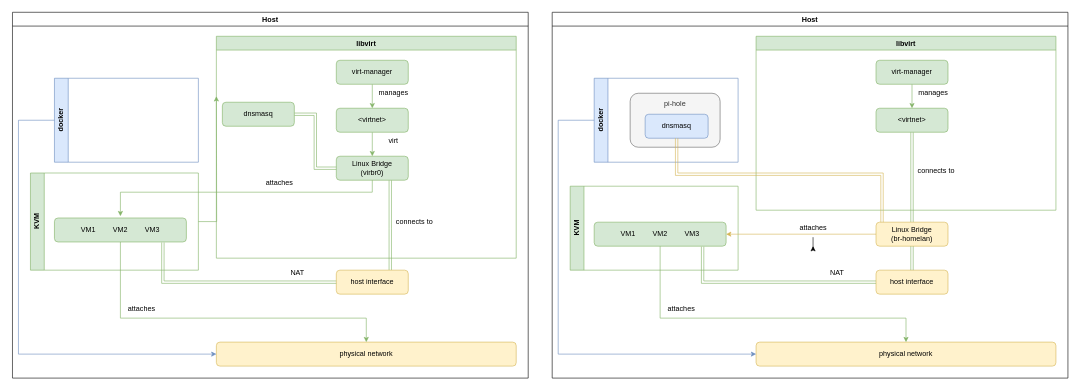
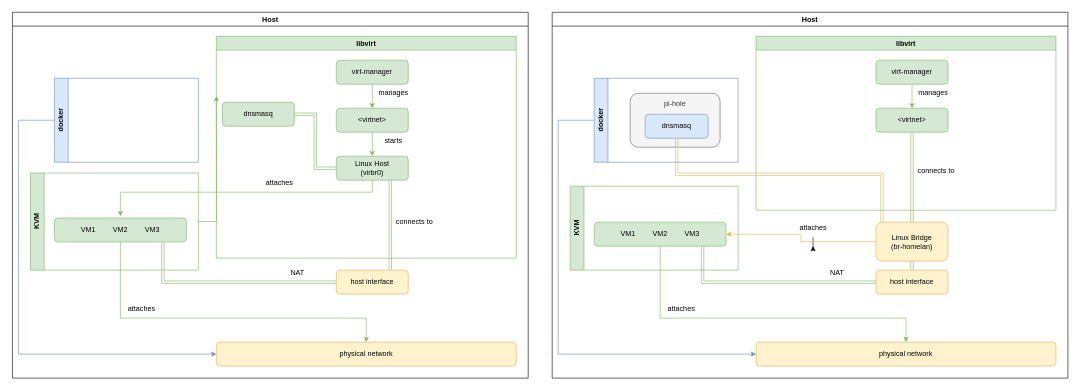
- <mxCell id="9" value="virt" style="text;html=1;align=center;verticalAlign=middle;resizable=0;points=[];autosize=1;" vertex="1" parent="1"><mxGeometry x="630" y="220" width="50" height="30" as="geometry" /></mxCell>
+ <mxCell id="9" value="starts" style="text;html=1;align=center;verticalAlign=middle;resizable=0;points=[];autosize=1;" vertex="1" parent="1"><mxGeometry x="630" y="220" width="50" height="30" as="geometry" /></mxCell>
- <mxCell id="7" value="Linux Bridge&lt;div&gt;(virbr0)&lt;/div&gt;" style="rounded=1;whiteSpace=wrap;html=1;fillColor=#d5e8d4;strokeColor=#82b366;" vertex="1" parent="1"><mxGeometry x="560" y="260" width="120" height="40" as="geometry" /></mxCell>
+ <mxCell id="7" value="Linux Host&lt;div&gt;(virbr0)&lt;/div&gt;" style="rounded=1;whiteSpace=wrap;html=1;fillColor=#d5e8d4;strokeColor=#82b366;" vertex="1" parent="1"><mxGeometry x="560" y="260" width="120" height="40" as="geometry" /></mxCell>
- <mxCell id="51" value="Linux Bridge&lt;div&gt;(br-homelan)&lt;/div&gt;" style="rounded=1;whiteSpace=wrap;html=1;fillColor=#fff2cc;strokeColor=#d6b656;" vertex="1" parent="34"><mxGeometry x="540" y="350" width="120" height="40" as="geometry" /></mxCell>
+ <mxCell id="51" value="Linux Bridge&lt;div&gt;(br-homelan)&lt;/div&gt;" style="rounded=1;whiteSpace=wrap;html=1;fillColor=#fff2cc;strokeColor=#d6b656;" vertex="1" parent="34"><mxGeometry x="540" y="350" width="120" height="65" as="geometry" /></mxCell>
